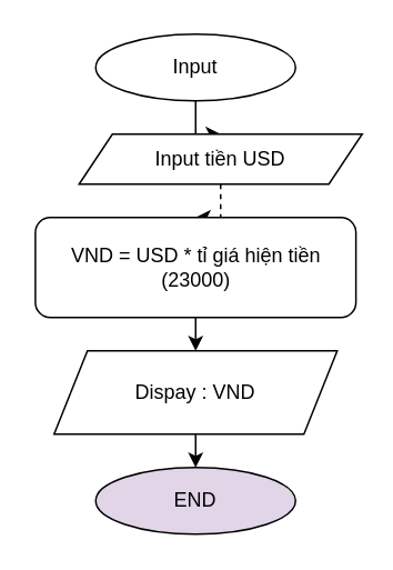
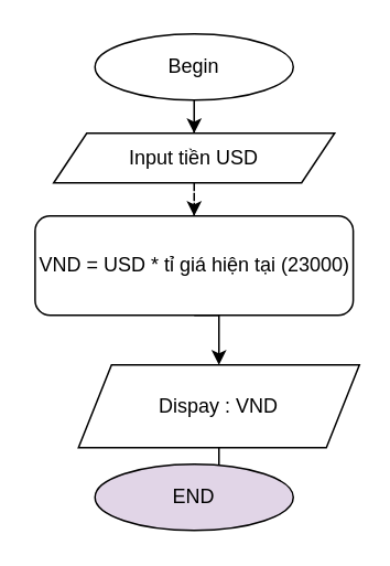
- <mxCell id="3" value="Input" style="ellipse;whiteSpace=wrap;html=1;" vertex="1" parent="1"><mxGeometry x="57" y="20" width="120" height="40" as="geometry" /></mxCell>
+ <mxCell id="3" value="Begin" style="ellipse;whiteSpace=wrap;html=1;" vertex="1" parent="1"><mxGeometry x="57" y="20" width="120" height="40" as="geometry" /></mxCell>
- <mxCell id="5" value="Input tiền USD" style="shape=parallelogram;perimeter=parallelogramPerimeter;whiteSpace=wrap;html=1;fixedSize=1;" vertex="1" parent="1"><mxGeometry x="47" y="80" width="170" height="30" as="geometry" /></mxCell>
+ <mxCell id="5" value="Input tiền USD" style="shape=parallelogram;perimeter=parallelogramPerimeter;whiteSpace=wrap;html=1;fixedSize=1;" vertex="1" parent="1"><mxGeometry x="32" y="80" width="170" height="30" as="geometry" /></mxCell>
- <mxCell id="7" value="VND = USD * tỉ giá hiện tiền (23000)" style="rounded=1;whiteSpace=wrap;html=1;" vertex="1" parent="1"><mxGeometry x="20.75" y="130" width="192.5" height="60" as="geometry" /></mxCell>
+ <mxCell id="7" value="VND = USD * tỉ giá hiện tại (23000)" style="rounded=1;whiteSpace=wrap;html=1;" vertex="1" parent="1"><mxGeometry x="20.75" y="130" width="192.5" height="60" as="geometry" /></mxCell>
- <mxCell id="9" value="Dispay : VND" style="shape=parallelogram;perimeter=parallelogramPerimeter;whiteSpace=wrap;html=1;fixedSize=1;" vertex="1" parent="1"><mxGeometry x="32" y="210" width="170" height="50" as="geometry" /></mxCell>
+ <mxCell id="9" value="Dispay : VND" style="shape=parallelogram;perimeter=parallelogramPerimeter;whiteSpace=wrap;html=1;fixedSize=1;" vertex="1" parent="1"><mxGeometry x="47" y="220" width="170" height="50" as="geometry" /></mxCell>
